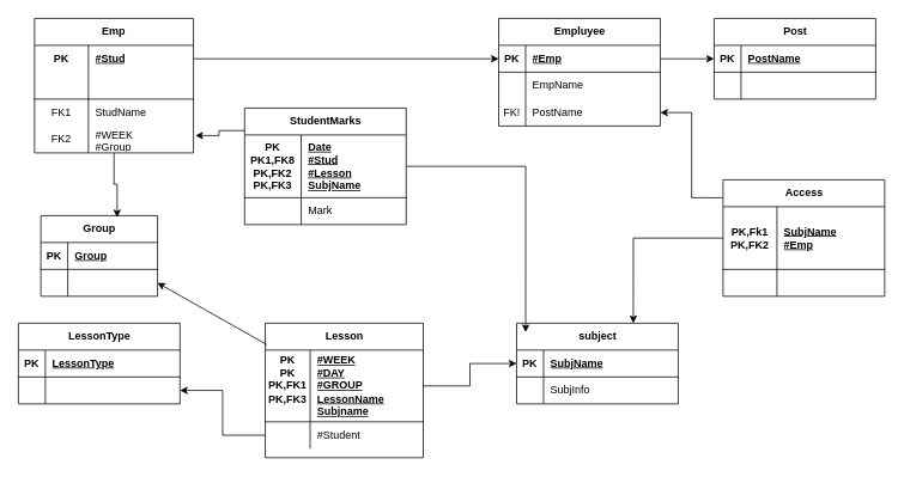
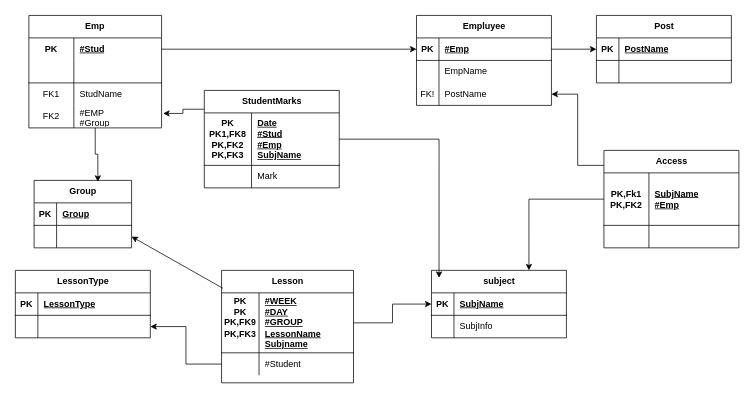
- <mxCell id="14" value="&lt;div&gt;#WEEK&lt;/div&gt;&lt;div&gt;#Group&lt;br&gt;&lt;/div&gt;" style="shape=partialRectangle;connectable=0;fillColor=none;top=0;left=0;bottom=0;right=0;align=left;spacingLeft=6;overflow=hidden;html=1;whiteSpace=wrap;" vertex="1" parent="12"><mxGeometry x="60" width="117" height="30" as="geometry"><mxRectangle width="117" height="30" as="alternateBounds" /></mxGeometry></mxCell>
+ <mxCell id="14" value="&lt;div&gt;#EMP&lt;/div&gt;&lt;div&gt;#Group&lt;br&gt;&lt;/div&gt;" style="shape=partialRectangle;connectable=0;fillColor=none;top=0;left=0;bottom=0;right=0;align=left;spacingLeft=6;overflow=hidden;html=1;whiteSpace=wrap;" vertex="1" parent="12"><mxGeometry x="60" width="117" height="30" as="geometry"><mxRectangle width="117" height="30" as="alternateBounds" /></mxGeometry></mxCell>
- <mxCell id="61" value="&lt;div&gt;Date&lt;/div&gt;&lt;div&gt;#Stud&lt;/div&gt;&lt;div&gt;#Lesson&lt;/div&gt;&lt;div&gt;SubjName&lt;br&gt;&lt;/div&gt;" style="shape=partialRectangle;connectable=0;fillColor=none;top=0;left=0;bottom=0;right=0;align=left;spacingLeft=6;fontStyle=5;overflow=hidden;whiteSpace=wrap;html=1;" vertex="1" parent="59"><mxGeometry x="63" width="117" height="70" as="geometry"><mxRectangle width="117" height="70" as="alternateBounds" /></mxGeometry></mxCell>
+ <mxCell id="61" value="&lt;div&gt;Date&lt;/div&gt;&lt;div&gt;#Stud&lt;/div&gt;&lt;div&gt;#Emp&lt;/div&gt;&lt;div&gt;SubjName&lt;br&gt;&lt;/div&gt;" style="shape=partialRectangle;connectable=0;fillColor=none;top=0;left=0;bottom=0;right=0;align=left;spacingLeft=6;fontStyle=5;overflow=hidden;whiteSpace=wrap;html=1;" vertex="1" parent="59"><mxGeometry x="63" width="117" height="70" as="geometry"><mxRectangle width="117" height="70" as="alternateBounds" /></mxGeometry></mxCell>
- <mxCell id="51" value="&lt;div&gt;PK&lt;/div&gt;&lt;div&gt;PK&lt;br&gt;PK,FK1&lt;/div&gt;&lt;div&gt;PK,FK3&lt;br&gt;&lt;/div&gt;&lt;div&gt;&lt;br&gt;&lt;/div&gt;" style="shape=partialRectangle;connectable=0;fillColor=none;top=0;left=0;bottom=0;right=0;fontStyle=1;overflow=hidden;whiteSpace=wrap;html=1;" vertex="1" parent="50"><mxGeometry width="50" height="80" as="geometry"><mxRectangle width="50" height="80" as="alternateBounds" /></mxGeometry></mxCell>
+ <mxCell id="51" value="&lt;div&gt;PK&lt;/div&gt;&lt;div&gt;PK&lt;br&gt;PK,FK9&lt;/div&gt;&lt;div&gt;PK,FK3&lt;br&gt;&lt;/div&gt;&lt;div&gt;&lt;br&gt;&lt;/div&gt;" style="shape=partialRectangle;connectable=0;fillColor=none;top=0;left=0;bottom=0;right=0;fontStyle=1;overflow=hidden;whiteSpace=wrap;html=1;" vertex="1" parent="50"><mxGeometry width="50" height="80" as="geometry"><mxRectangle width="50" height="80" as="alternateBounds" /></mxGeometry></mxCell>
